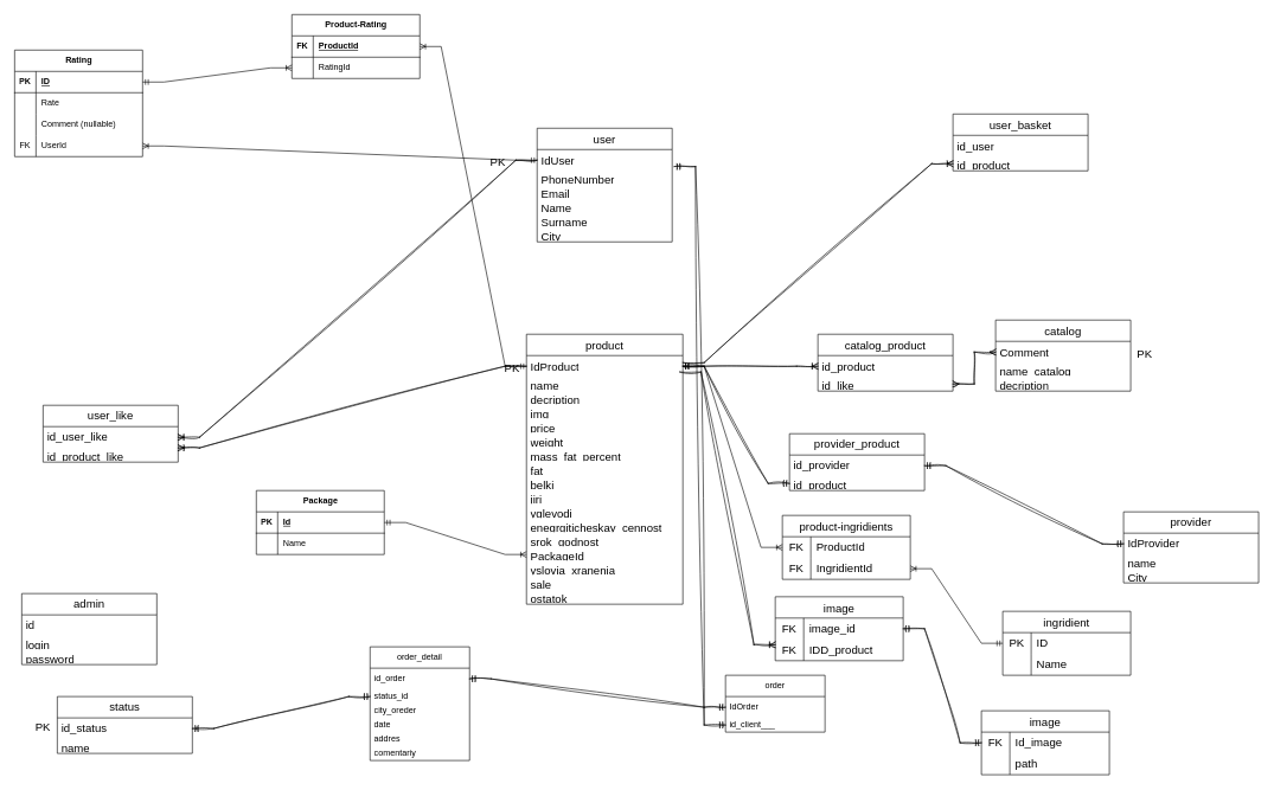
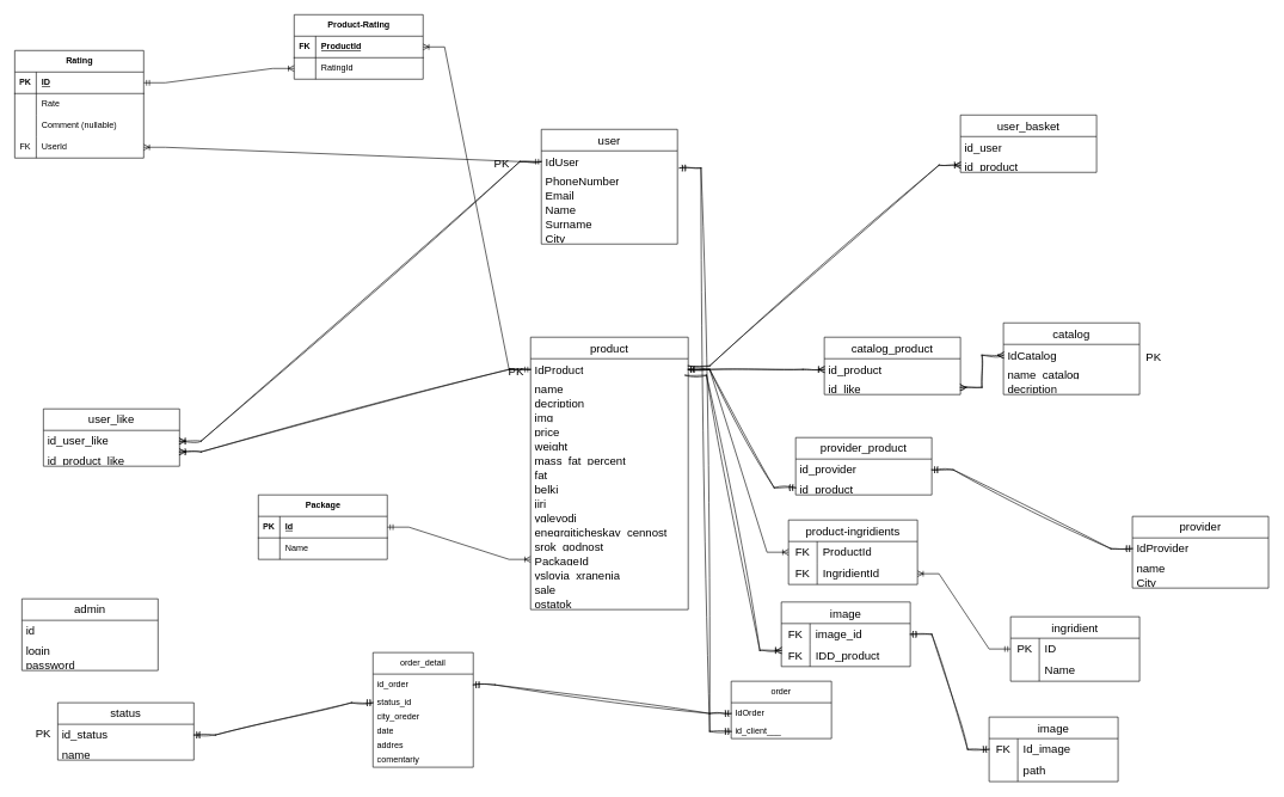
- <mxCell id="38" value="Comment" style="text;strokeColor=none;fillColor=none;align=left;verticalAlign=middle;spacingLeft=4;spacingRight=4;overflow=hidden;points=[[0,0.5],[1,0.5]];portConstraint=eastwest;rotatable=0;whiteSpace=wrap;html=1;fontSize=16;fontFamily=Helvetica;" parent="37" vertex="1"><mxGeometry y="30" width="190" height="30" as="geometry" /></mxCell>
+ <mxCell id="38" value="IdCatalog" style="text;strokeColor=none;fillColor=none;align=left;verticalAlign=middle;spacingLeft=4;spacingRight=4;overflow=hidden;points=[[0,0.5],[1,0.5]];portConstraint=eastwest;rotatable=0;whiteSpace=wrap;html=1;fontSize=16;fontFamily=Helvetica;" parent="37" vertex="1"><mxGeometry y="30" width="190" height="30" as="geometry" /></mxCell>
